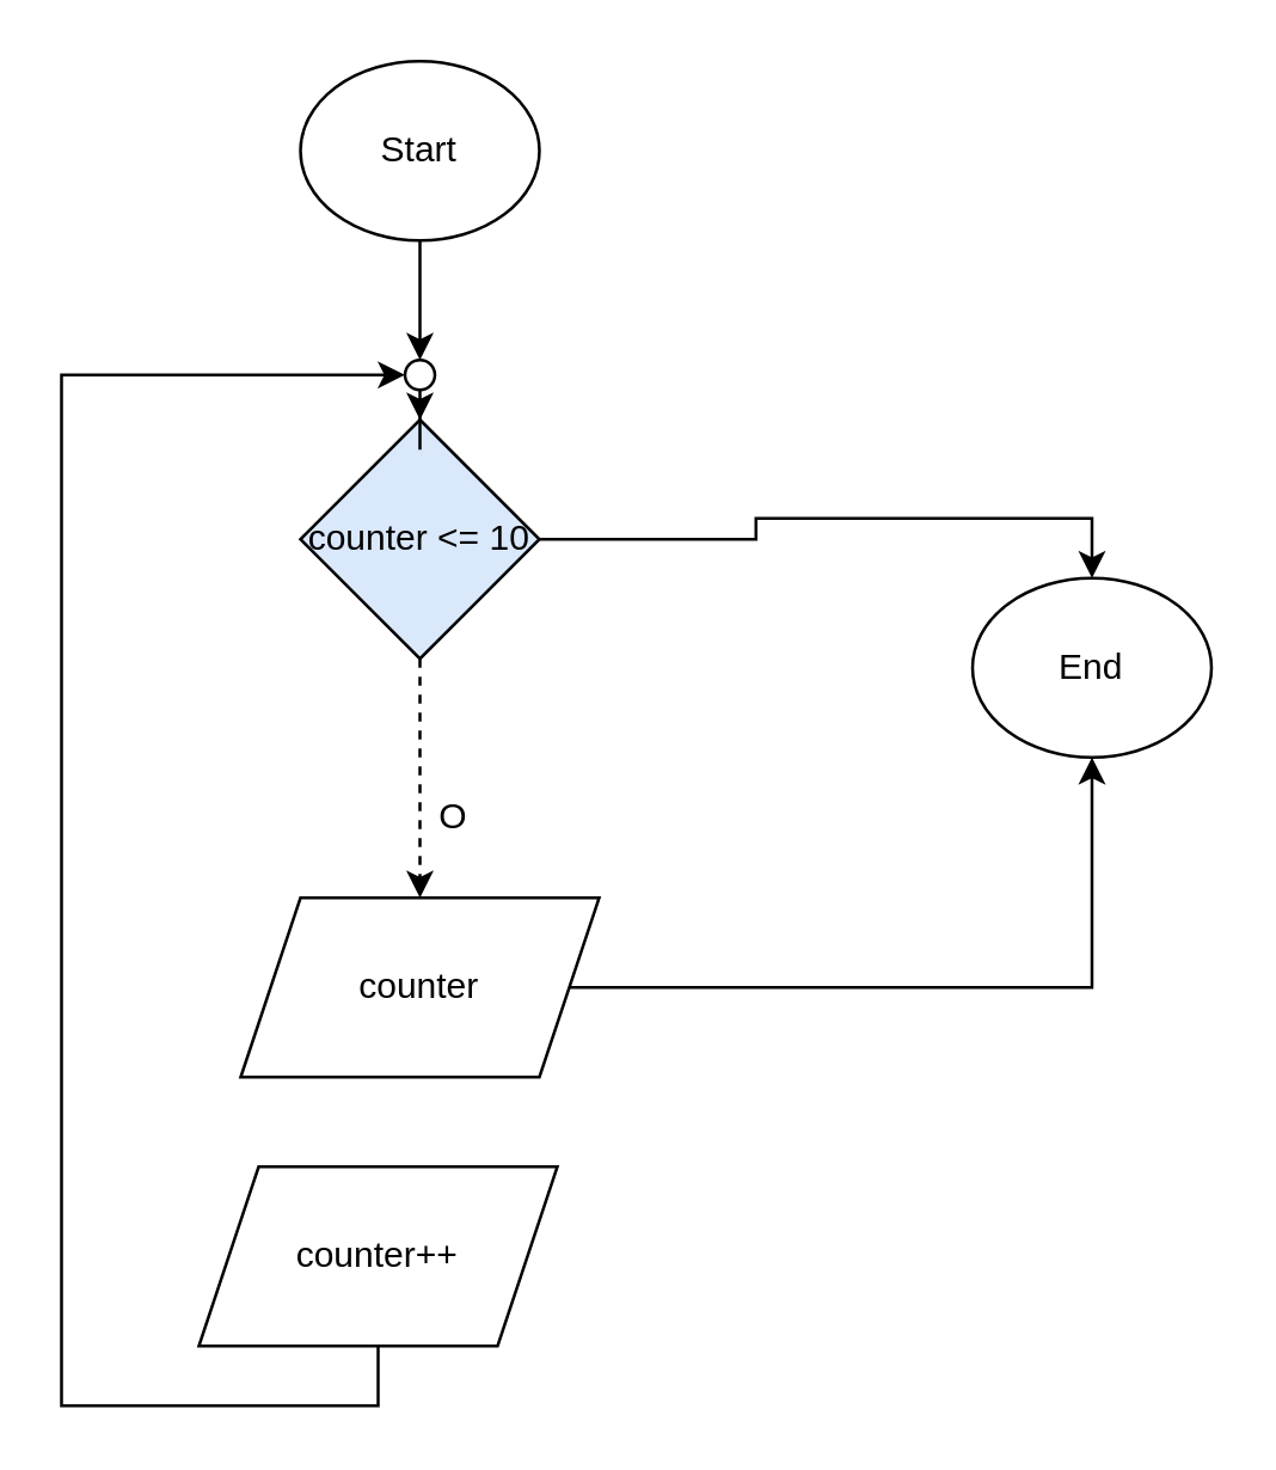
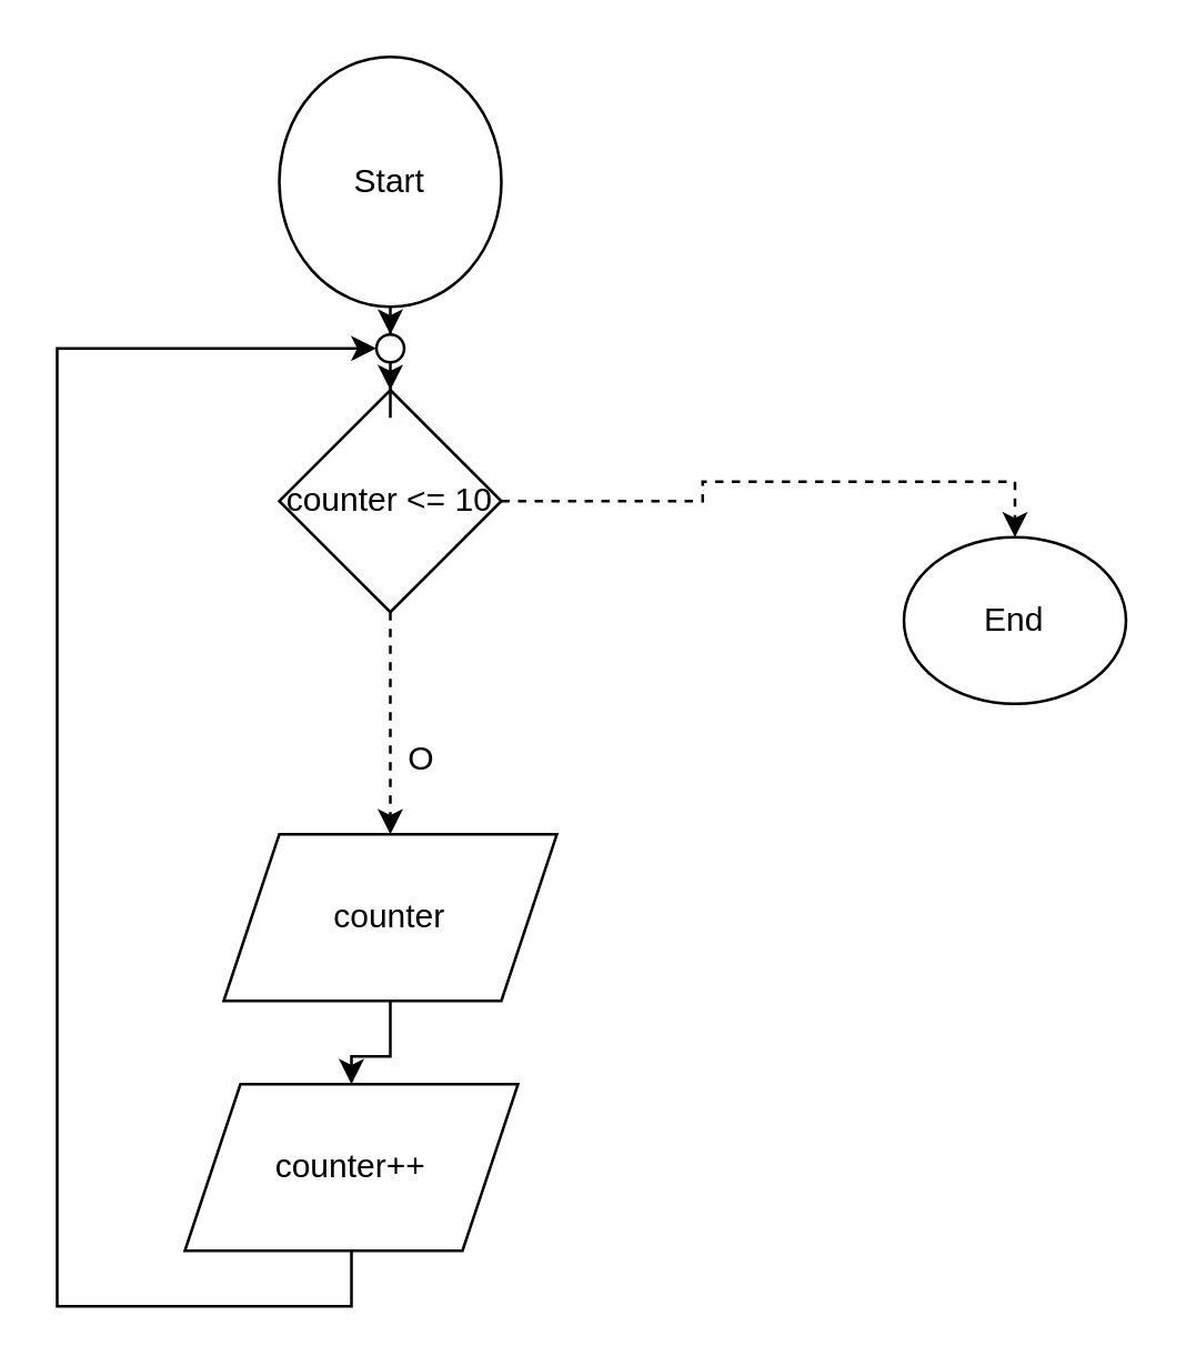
- <mxCell id="3" value="Start" style="ellipse;whiteSpace=wrap;html=1;" vertex="1" parent="1"><mxGeometry x="100" y="20" width="80" height="60" as="geometry" /></mxCell>
+ <mxCell id="3" value="Start" style="ellipse;whiteSpace=wrap;html=1;" vertex="1" parent="1"><mxGeometry x="100" y="20" width="80" height="90" as="geometry" /></mxCell>
- <mxCell id="5" style="edgeStyle=orthogonalEdgeStyle;rounded=0;orthogonalLoop=1;jettySize=auto;html=1;entryX=0.5;entryY=0;entryDx=0;entryDy=0;" edge="1" parent="1" source="6" target="14"><mxGeometry relative="1" as="geometry"><mxPoint x="350" y="180" as="targetPoint" /></mxGeometry></mxCell>
+ <mxCell id="5" style="edgeStyle=orthogonalEdgeStyle;rounded=0;orthogonalLoop=1;jettySize=auto;html=1;entryX=0.5;entryY=0;entryDx=0;entryDy=0;dashed=1;" edge="1" parent="1" source="6" target="14"><mxGeometry relative="1" as="geometry"><mxPoint x="350" y="180" as="targetPoint" /></mxGeometry></mxCell>
- <mxCell id="6" value="counter &amp;lt;= 10" style="rhombus;whiteSpace=wrap;html=1;fillColor=#dae8fc;" vertex="1" parent="1"><mxGeometry x="100" y="140" width="80" height="80" as="geometry" /></mxCell>
+ <mxCell id="6" value="counter &amp;lt;= 10" style="rhombus;whiteSpace=wrap;html=1;" vertex="1" parent="1"><mxGeometry x="100" y="140" width="80" height="80" as="geometry" /></mxCell>
- <mxCell id="8" value="" style="edgeStyle=orthogonalEdgeStyle;rounded=0;orthogonalLoop=1;jettySize=auto;html=1;" edge="1" parent="1" source="9" target="14"><mxGeometry relative="1" as="geometry" /></mxCell>
+ <mxCell id="8" value="" style="edgeStyle=orthogonalEdgeStyle;rounded=0;orthogonalLoop=1;jettySize=auto;html=1;" edge="1" parent="1" source="9" target="13"><mxGeometry relative="1" as="geometry" /></mxCell>
